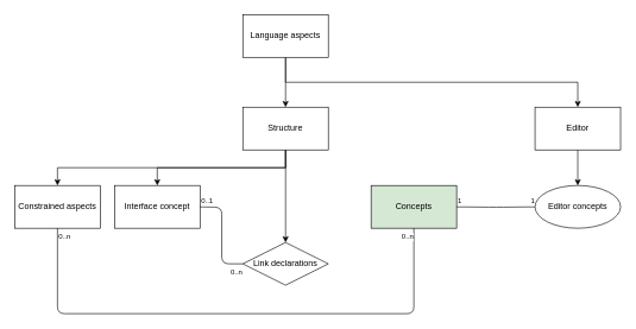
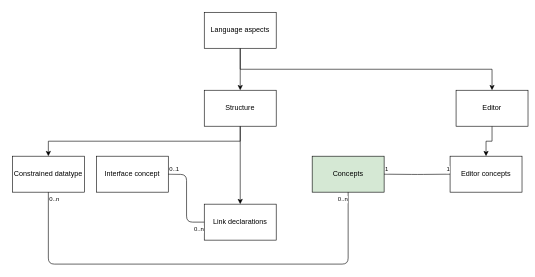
- <mxCell id="10" value="Editor" style="rounded=0;whiteSpace=wrap;html=1;" vertex="1" parent="1"><mxGeometry x="750" y="150" width="120" height="60" as="geometry" /></mxCell>
+ <mxCell id="10" value="Editor" style="rounded=0;whiteSpace=wrap;html=1;" vertex="1" parent="1"><mxGeometry x="760" y="150" width="120" height="60" as="geometry" /></mxCell>
- <mxCell id="6" style="edgeStyle=orthogonalEdgeStyle;rounded=0;orthogonalLoop=1;jettySize=auto;html=1;exitX=0.5;exitY=1;exitDx=0;exitDy=0;entryX=0.5;entryY=0;entryDx=0;entryDy=0;" edge="1" parent="1" source="8" target="13"><mxGeometry relative="1" as="geometry" /></mxCell>
- <mxCell id="21" value="Constrained aspects" style="rounded=0;whiteSpace=wrap;html=1;" vertex="1" parent="1"><mxGeometry x="20" y="260" width="120" height="60" as="geometry" /></mxCell>
+ <mxCell id="21" value="Constrained datatype" style="rounded=0;whiteSpace=wrap;html=1;" vertex="1" parent="1"><mxGeometry x="20" y="260" width="120" height="60" as="geometry" /></mxCell>
- <mxCell id="11" value="Editor concepts" style="ellipse;whiteSpace=wrap;html=1;" vertex="1" parent="1"><mxGeometry x="750" y="260" width="120" height="60" as="geometry" /></mxCell>
+ <mxCell id="11" value="Editor concepts" style="rounded=0;whiteSpace=wrap;html=1;" vertex="1" parent="1"><mxGeometry x="750" y="260" width="120" height="60" as="geometry" /></mxCell>
- <mxCell id="14" value="Link declarations" style="rhombus;whiteSpace=wrap;html=1;" vertex="1" parent="1"><mxGeometry x="340" y="340" width="120" height="60" as="geometry" /></mxCell>
+ <mxCell id="14" value="Link declarations" style="rounded=0;whiteSpace=wrap;html=1;" vertex="1" parent="1"><mxGeometry x="340" y="340" width="120" height="60" as="geometry" /></mxCell>
